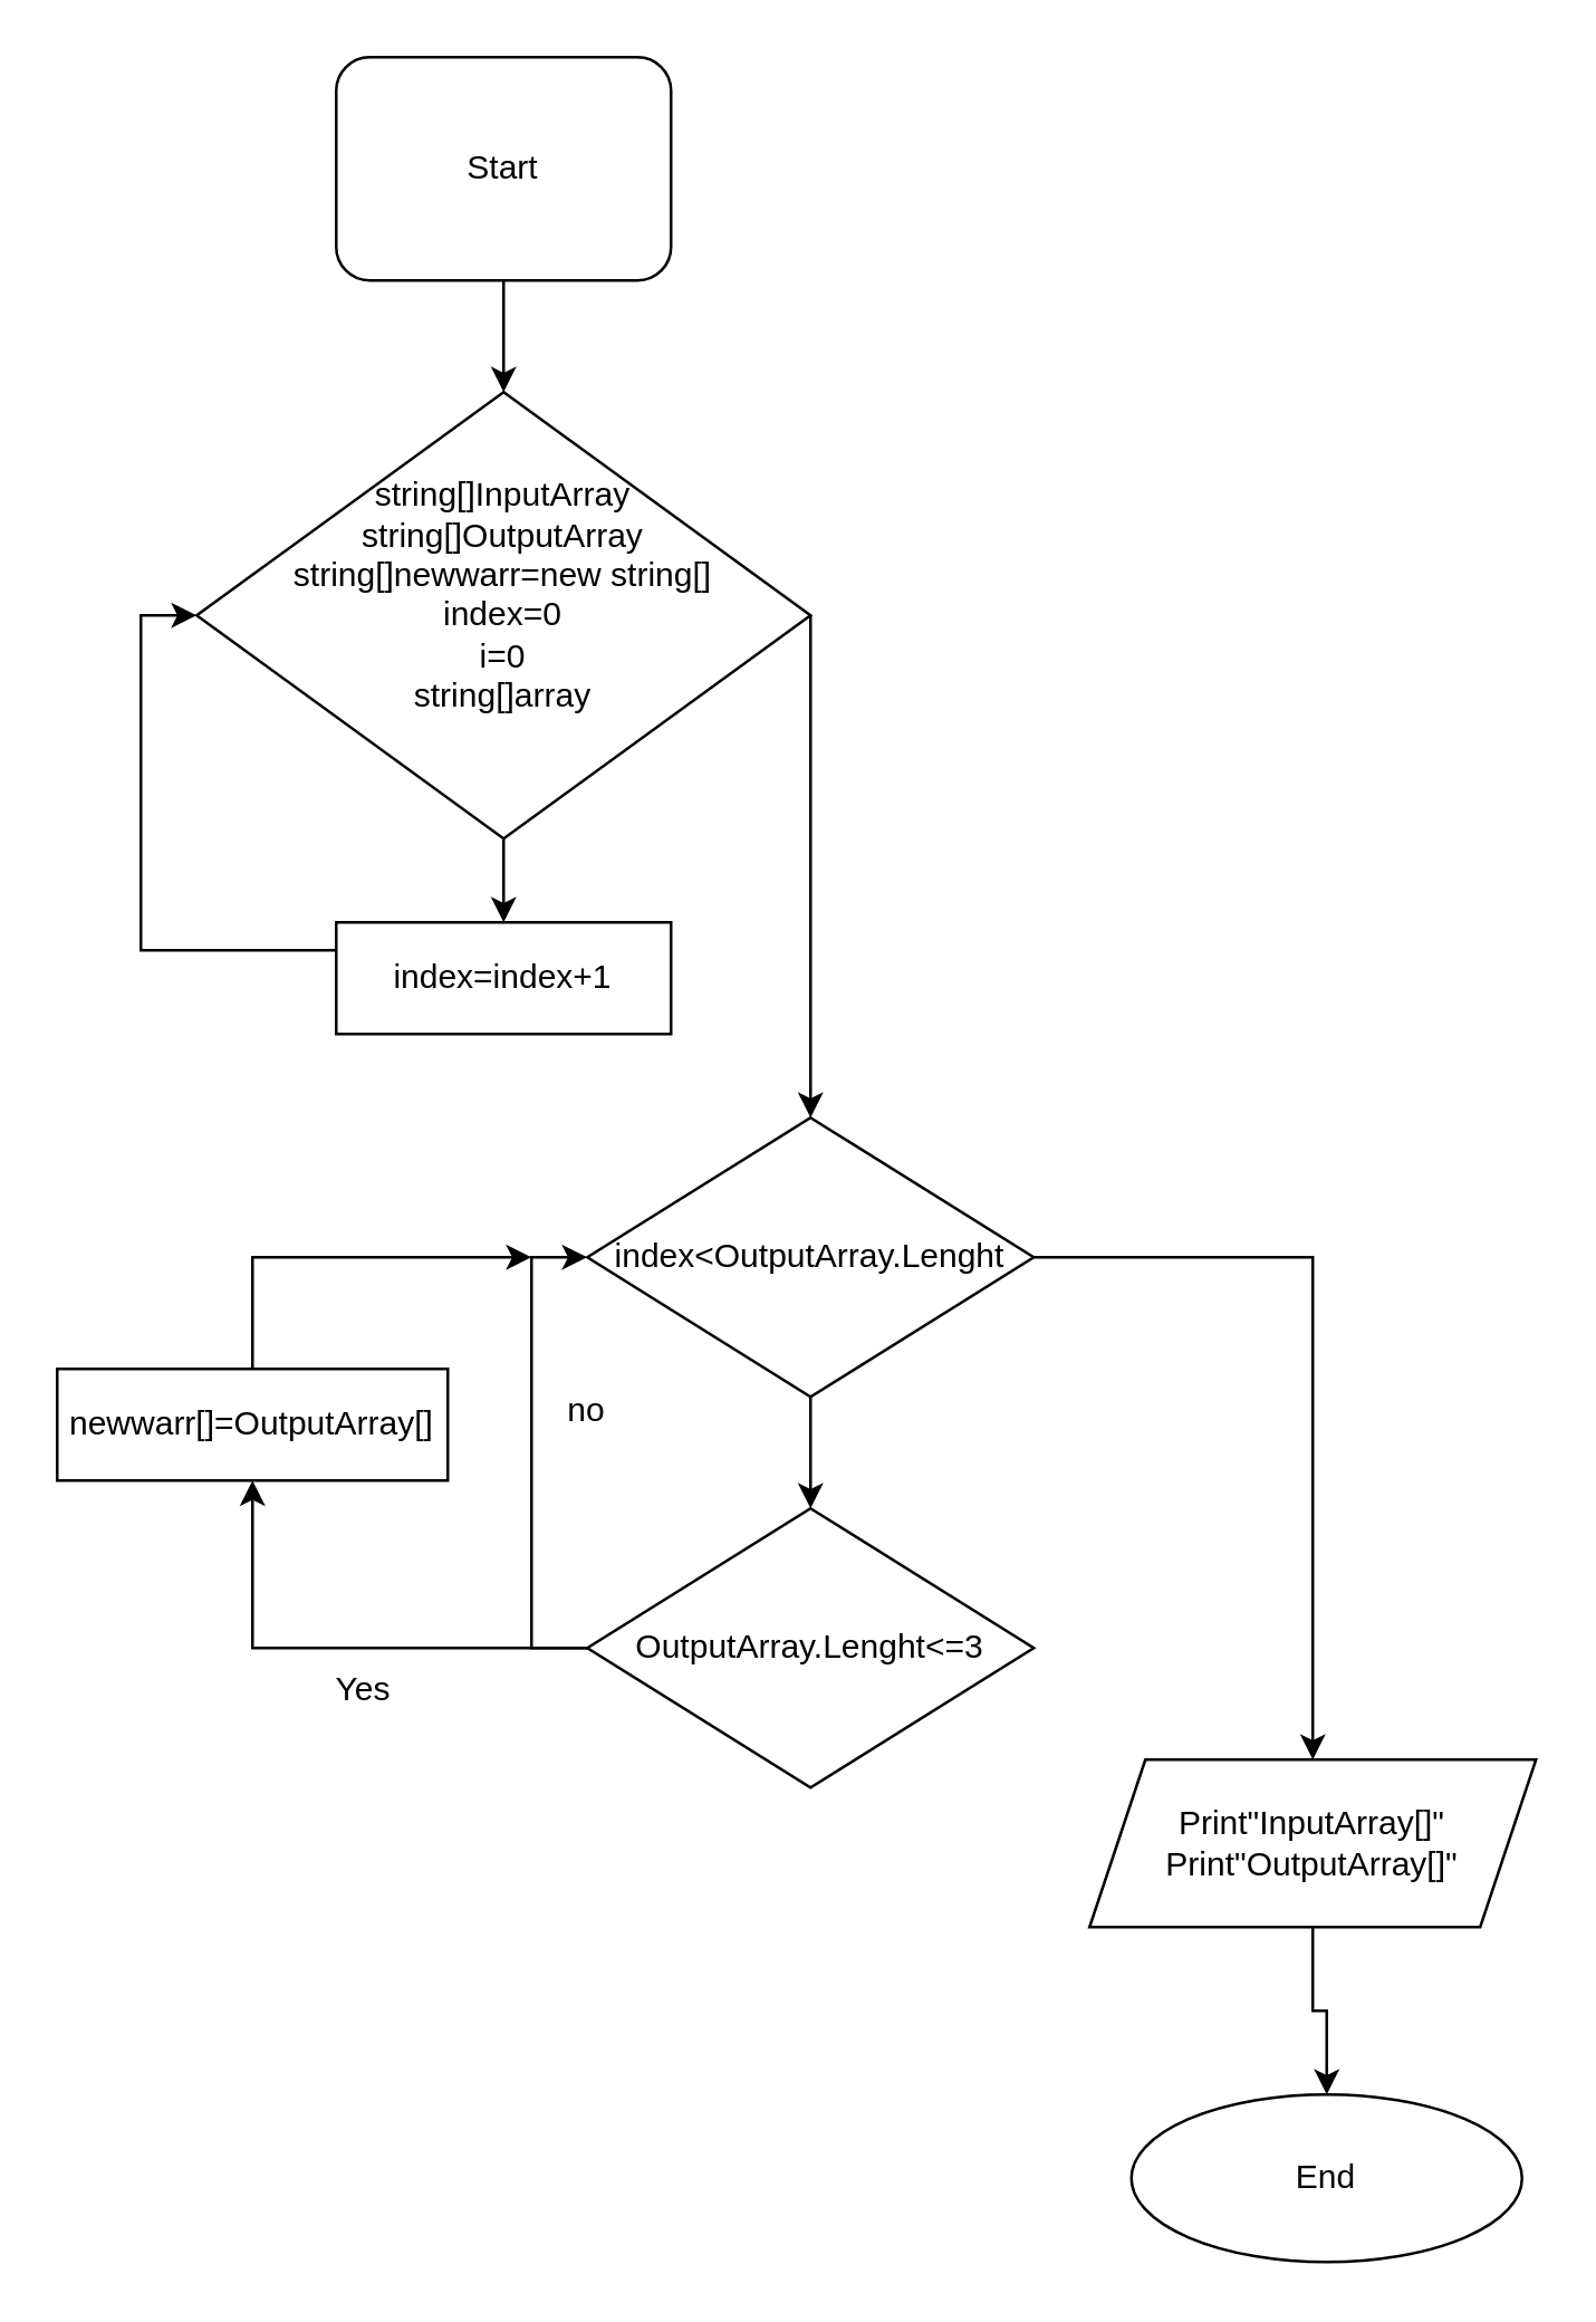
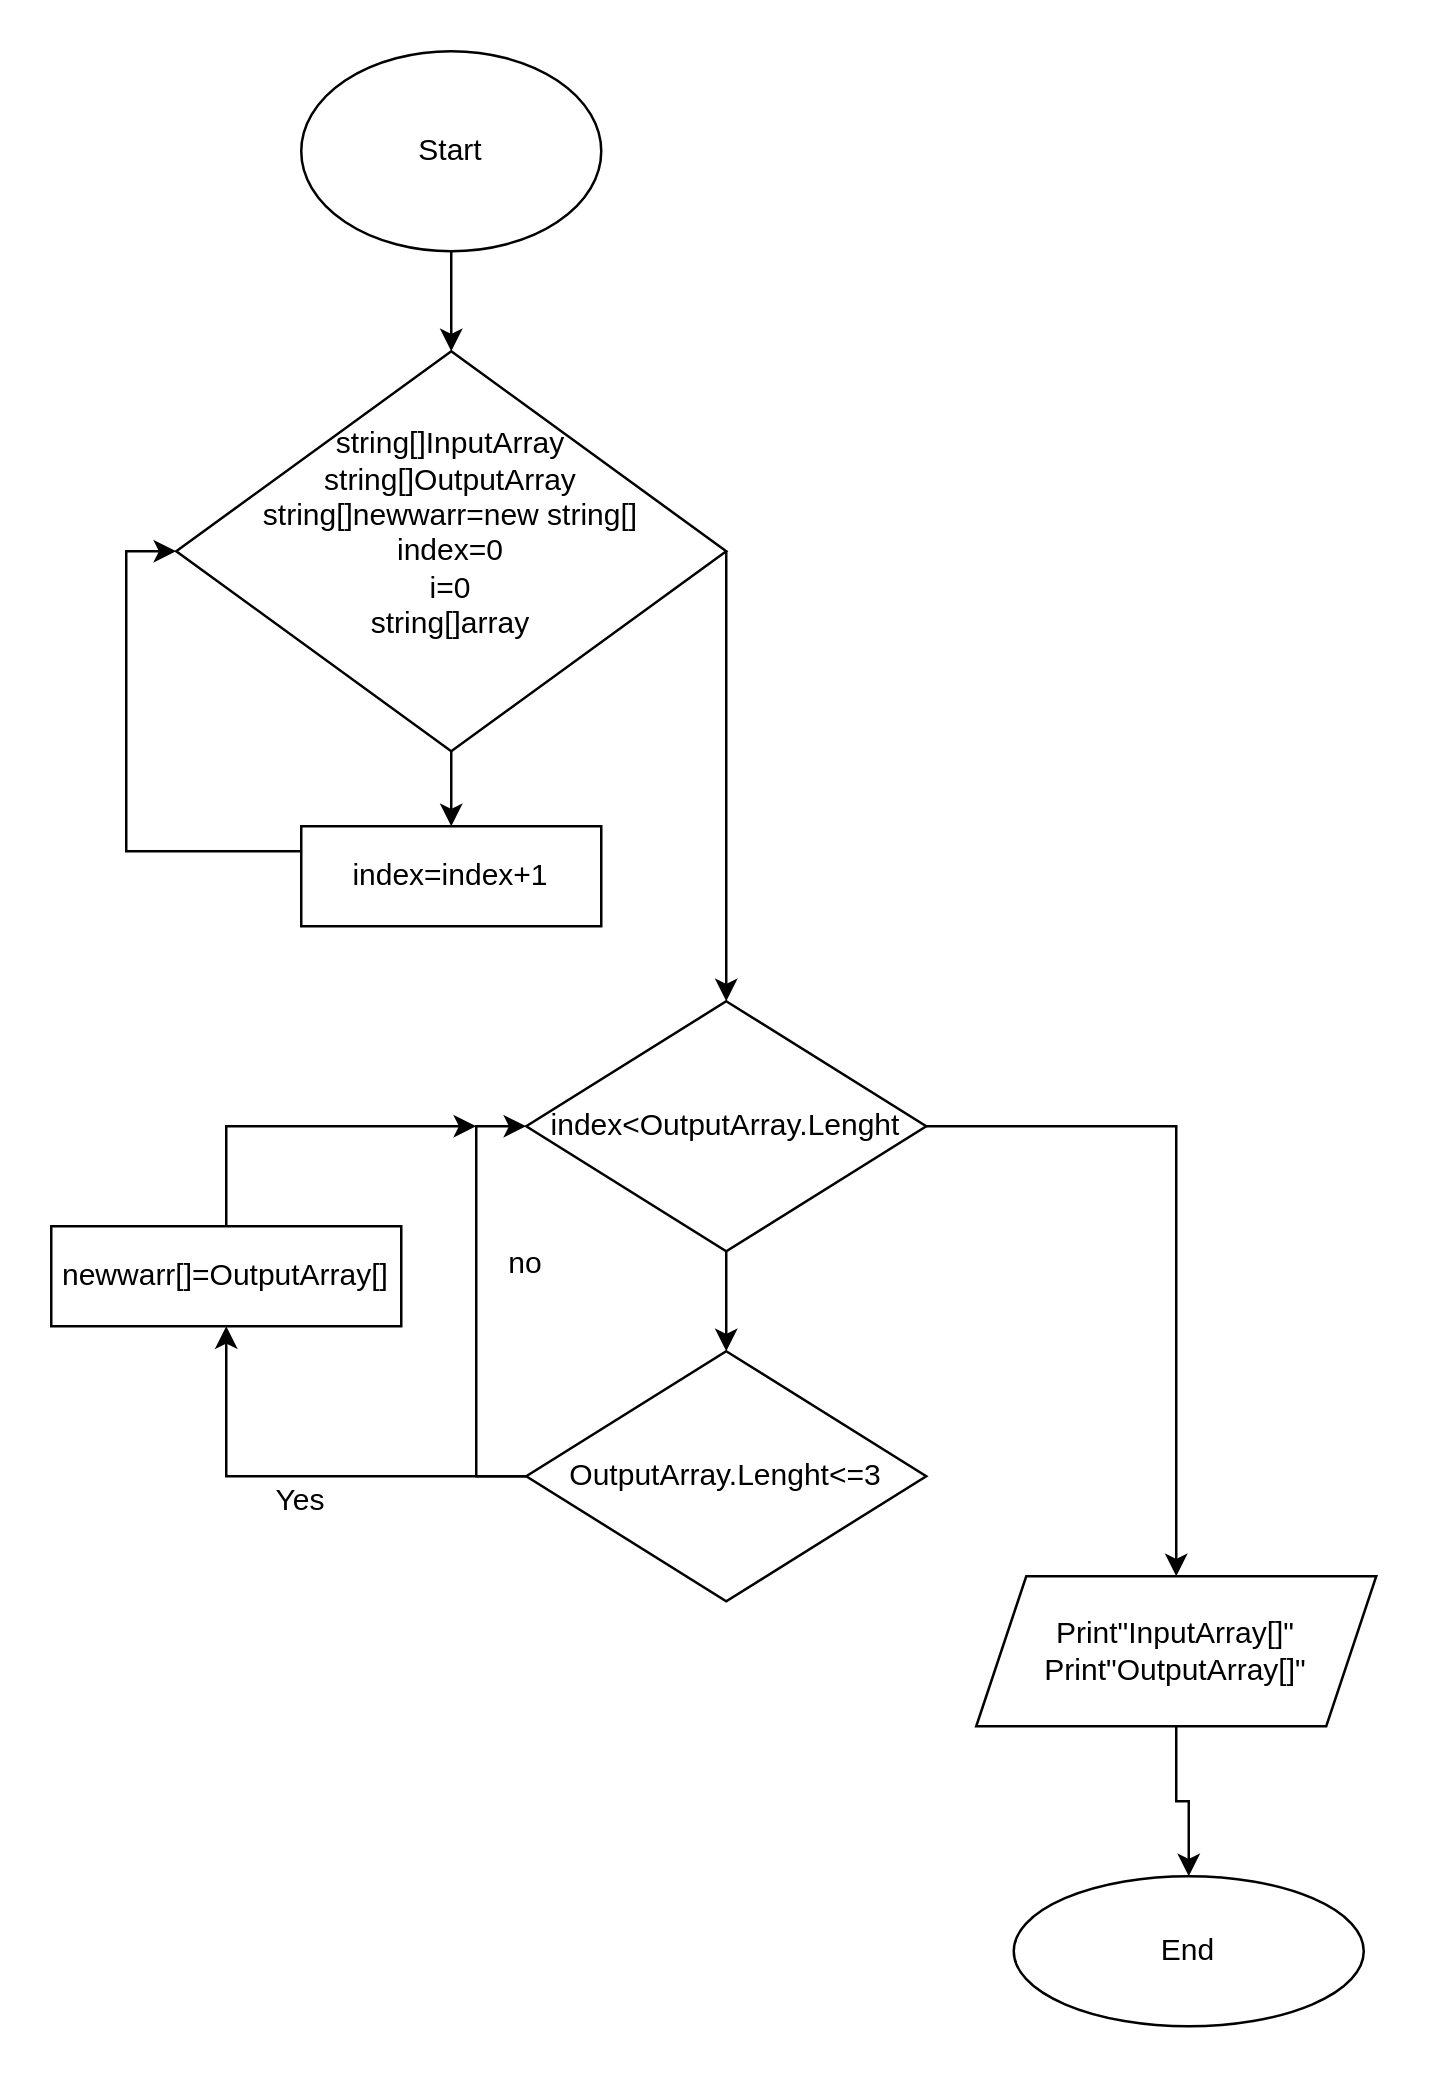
- <mxCell id="3" value="&lt;font style=&quot;vertical-align: inherit;&quot;&gt;&lt;font style=&quot;vertical-align: inherit;&quot;&gt;Start&lt;/font&gt;&lt;/font&gt;" style="whiteSpace=wrap;html=1;rounded=1;" vertex="1" parent="1"><mxGeometry x="120" y="20" width="120" height="80" as="geometry" /></mxCell>
+ <mxCell id="3" value="&lt;font style=&quot;vertical-align: inherit;&quot;&gt;&lt;font style=&quot;vertical-align: inherit;&quot;&gt;Start&lt;/font&gt;&lt;/font&gt;" style="ellipse;whiteSpace=wrap;html=1;" vertex="1" parent="1"><mxGeometry x="120" y="20" width="120" height="80" as="geometry" /></mxCell>
- <mxCell id="18" value="&lt;font style=&quot;vertical-align: inherit;&quot;&gt;&lt;font style=&quot;vertical-align: inherit;&quot;&gt;Yes&lt;/font&gt;&lt;/font&gt;" style="text;html=1;strokeColor=none;fillColor=none;align=center;verticalAlign=middle;whiteSpace=wrap;rounded=0;" vertex="1" parent="1"><mxGeometry x="100" y="590" width="60" height="30" as="geometry" /></mxCell>
+ <mxCell id="18" value="&lt;font style=&quot;vertical-align: inherit;&quot;&gt;&lt;font style=&quot;vertical-align: inherit;&quot;&gt;Yes&lt;/font&gt;&lt;/font&gt;" style="text;html=1;strokeColor=none;fillColor=none;align=center;verticalAlign=middle;whiteSpace=wrap;rounded=0;" vertex="1" parent="1"><mxGeometry x="90" y="585" width="60" height="30" as="geometry" /></mxCell>
